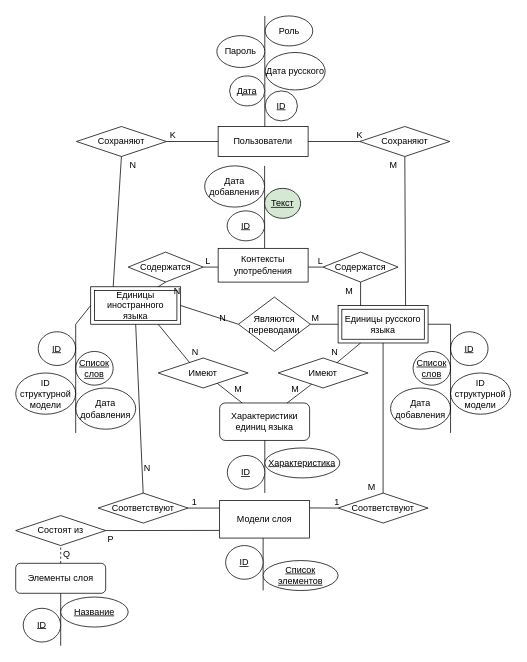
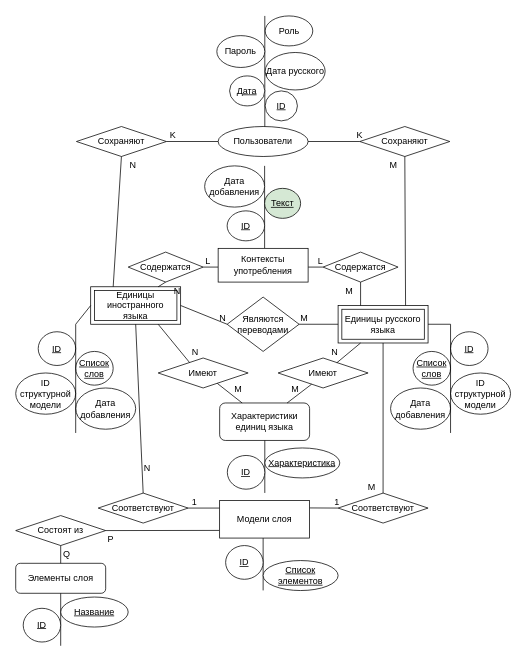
- <mxCell id="16" value="Пользователи" style="whiteSpace=wrap;html=1;align=center;" parent="1" vertex="1"><mxGeometry x="290" y="168.25" width="120" height="40" as="geometry" /></mxCell>
+ <mxCell id="16" value="Пользователи" style="ellipse;whiteSpace=wrap;html=1;align=center;" parent="1" vertex="1"><mxGeometry x="290" y="168.25" width="120" height="40" as="geometry" /></mxCell>
- <mxCell id="27" value="Являются переводами" style="shape=rhombus;perimeter=rhombusPerimeter;whiteSpace=wrap;html=1;align=center;" parent="1" vertex="1"><mxGeometry x="317" y="395.75" width="96" height="72.5" as="geometry" /></mxCell>
+ <mxCell id="27" value="Являются переводами" style="shape=rhombus;perimeter=rhombusPerimeter;whiteSpace=wrap;html=1;align=center;" parent="1" vertex="1"><mxGeometry x="302" y="395.75" width="96" height="72.5" as="geometry" /></mxCell>
- <mxCell id="62" value="" style="endArrow=none;html=1;rounded=0;exitX=0.5;exitY=0;exitDx=0;exitDy=0;entryX=0.5;entryY=1;entryDx=0;entryDy=0;dashed=1;" parent="1" source="55" target="59" edge="1"><mxGeometry relative="1" as="geometry"><mxPoint x="200" y="667.19" as="sourcePoint" /><mxPoint x="200" y="617.19" as="targetPoint" /></mxGeometry></mxCell>
+ <mxCell id="62" value="" style="endArrow=none;html=1;rounded=0;exitX=0.5;exitY=0;exitDx=0;exitDy=0;entryX=0.5;entryY=1;entryDx=0;entryDy=0;" parent="1" source="55" target="59" edge="1"><mxGeometry relative="1" as="geometry"><mxPoint x="200" y="667.19" as="sourcePoint" /><mxPoint x="200" y="617.19" as="targetPoint" /></mxGeometry></mxCell>
